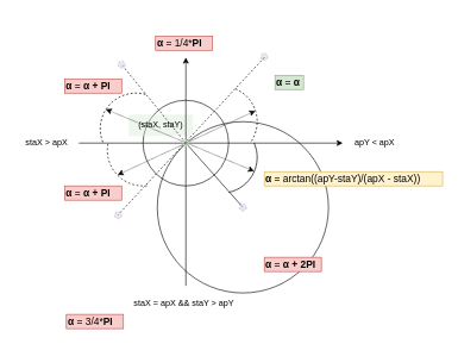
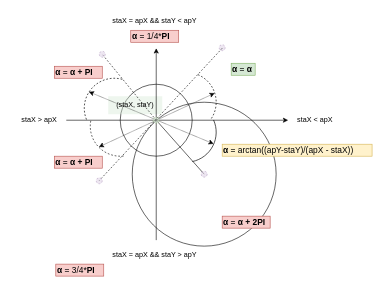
+ <mxCell id="17" value="staX = apX &amp;amp;&amp;amp; staY &amp;lt; apY" style="text;html=1;strokeColor=none;fillColor=none;align=center;verticalAlign=middle;whiteSpace=wrap;rounded=0;fontColor=default;" vertex="1" parent="1"><mxGeometry x="180" y="20" width="155" height="30" as="geometry" /></mxCell>
- <mxCell id="16" value="apY &amp;lt; apX" style="text;html=1;strokeColor=none;fillColor=none;align=center;verticalAlign=middle;whiteSpace=wrap;rounded=0;fontColor=default;" vertex="1" parent="1"><mxGeometry x="480" y="185" width="90" height="30" as="geometry" /></mxCell>
+ <mxCell id="16" value="staX &amp;lt; apX" style="text;html=1;strokeColor=none;fillColor=none;align=center;verticalAlign=middle;whiteSpace=wrap;rounded=0;fontColor=default;" vertex="1" parent="1"><mxGeometry x="480" y="185" width="90" height="30" as="geometry" /></mxCell>
